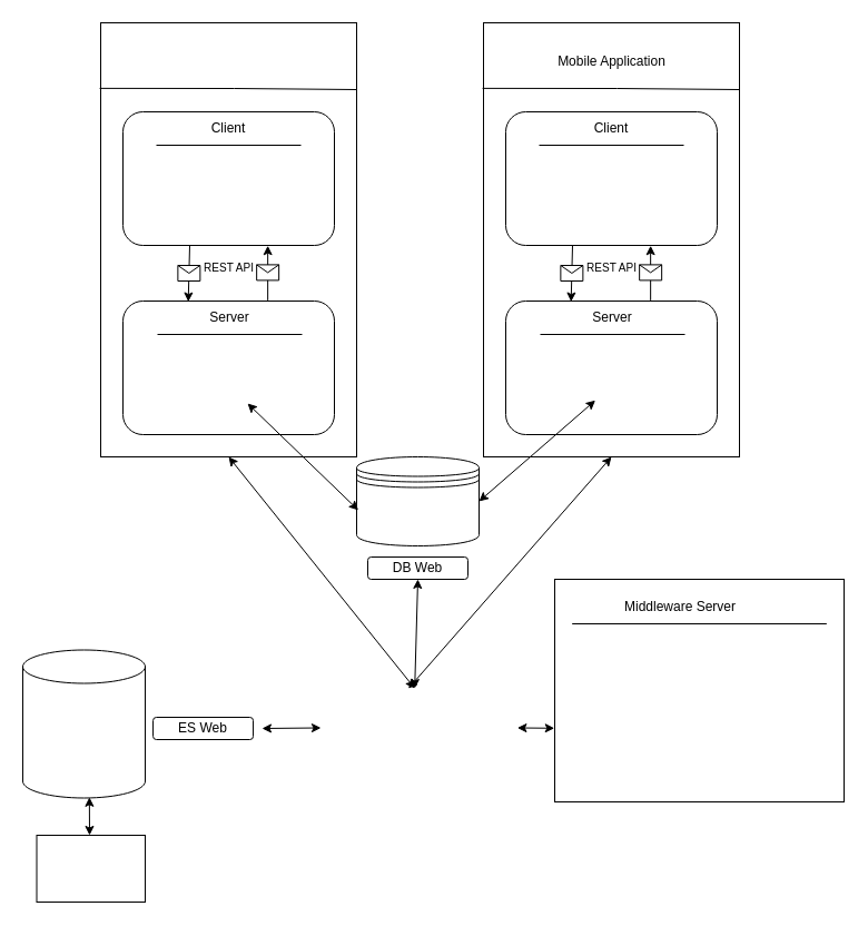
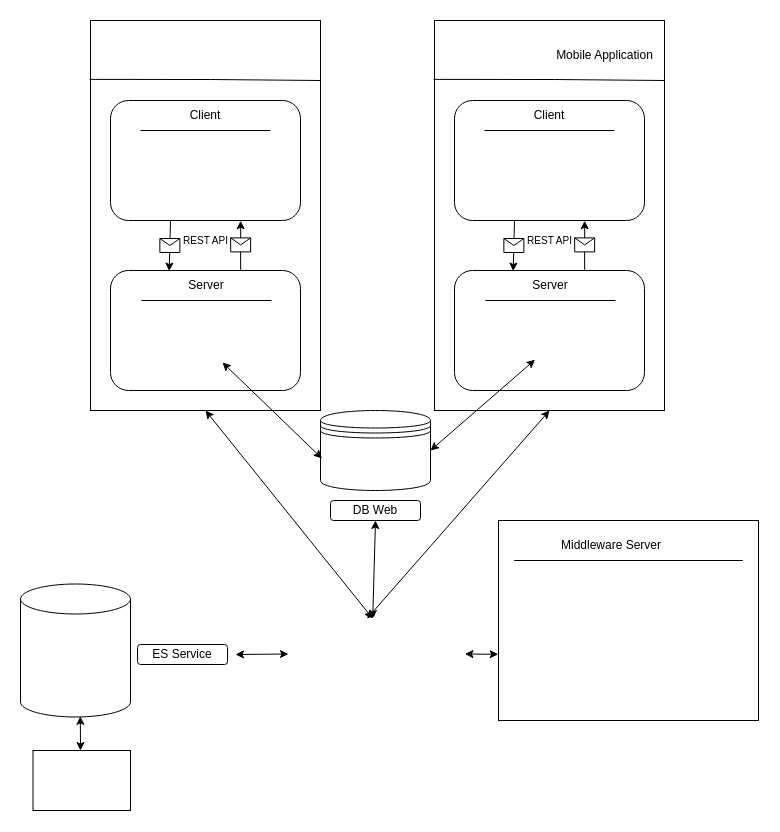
- <mxCell id="23" value="Mobile Application" style="text;html=1;align=center;verticalAlign=middle;whiteSpace=wrap;rounded=0;" vertex="1" parent="1"><mxGeometry x="496.5" y="40" width="105" height="30" as="geometry" /></mxCell>
+ <mxCell id="23" value="Mobile Application" style="text;html=1;align=center;verticalAlign=middle;whiteSpace=wrap;rounded=0;" vertex="1" parent="1"><mxGeometry x="551.5" y="40" width="105" height="30" as="geometry" /></mxCell>
- <mxCell id="57" value="ES Web" style="rounded=1;whiteSpace=wrap;html=1;" vertex="1" parent="1"><mxGeometry x="137.05" y="644" width="90" height="20" as="geometry" /></mxCell>
+ <mxCell id="57" value="ES Service" style="rounded=1;whiteSpace=wrap;html=1;" vertex="1" parent="1"><mxGeometry x="137.05" y="644" width="90" height="20" as="geometry" /></mxCell>
